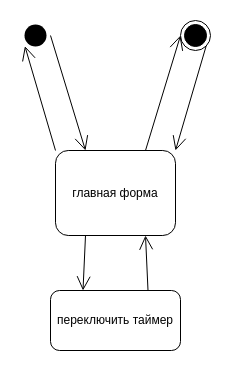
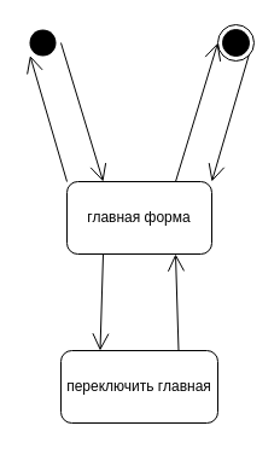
- <mxCell id="2" value="главная форма" style="rounded=1;whiteSpace=wrap;html=1;" vertex="1" parent="1"><mxGeometry x="55" y="150" width="120" height="85" as="geometry" /></mxCell>
+ <mxCell id="2" value="главная форма" style="rounded=1;whiteSpace=wrap;html=1;" vertex="1" parent="1"><mxGeometry x="55" y="150" width="120" height="60" as="geometry" /></mxCell>
- <mxCell id="5" value="переключить таймер" style="rounded=1;whiteSpace=wrap;html=1;strokeColor=#000000;" vertex="1" parent="1"><mxGeometry x="50" y="290" width="130" height="60" as="geometry" /></mxCell>
+ <mxCell id="5" value="переключить главная" style="rounded=1;whiteSpace=wrap;html=1;strokeColor=#000000;" vertex="1" parent="1"><mxGeometry x="50" y="290" width="130" height="60" as="geometry" /></mxCell>
